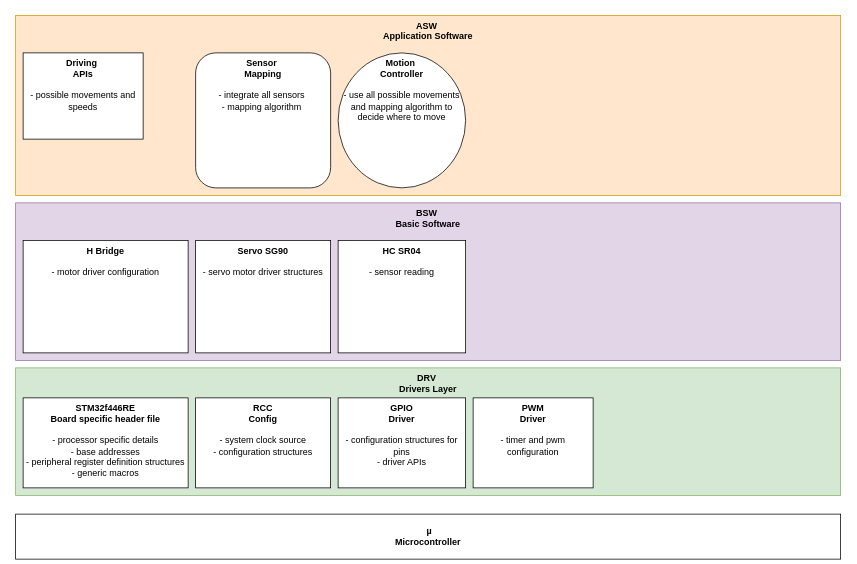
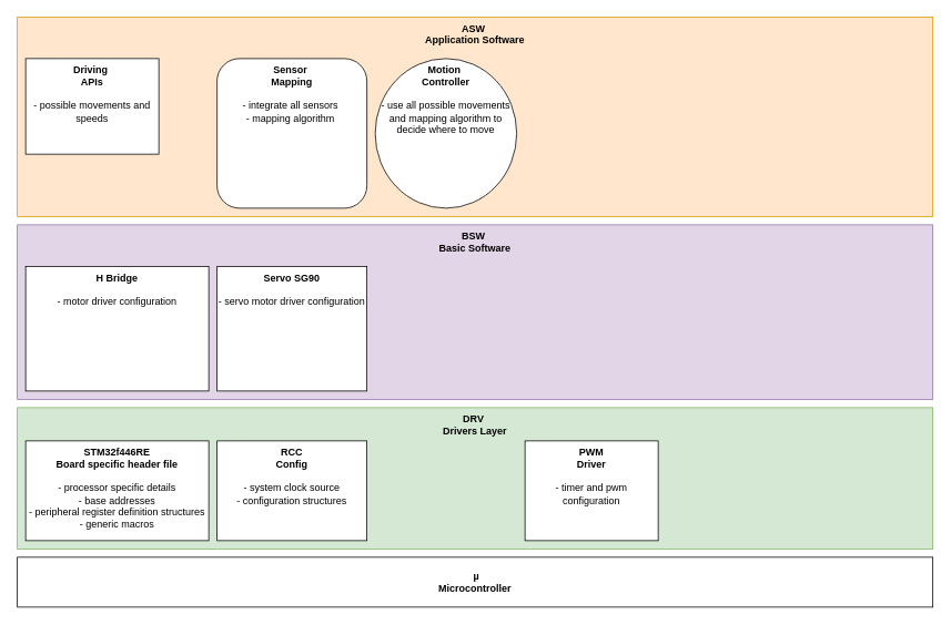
- <mxCell id="15" value="&lt;b&gt;Servo SG90&lt;/b&gt;&lt;div&gt;&lt;b&gt;&lt;br&gt;&lt;/b&gt;&lt;/div&gt;&lt;div&gt;- servo motor driver structures&lt;/div&gt;" style="rounded=0;whiteSpace=wrap;html=1;verticalAlign=top;" parent="1" vertex="1"><mxGeometry x="260" y="320" width="180" height="150" as="geometry" /></mxCell>
+ <mxCell id="15" value="&lt;b&gt;Servo SG90&lt;/b&gt;&lt;div&gt;&lt;b&gt;&lt;br&gt;&lt;/b&gt;&lt;/div&gt;&lt;div&gt;- servo motor driver configuration&lt;/div&gt;" style="rounded=0;whiteSpace=wrap;html=1;verticalAlign=top;" parent="1" vertex="1"><mxGeometry x="260" y="320" width="180" height="150" as="geometry" /></mxCell>
- <mxCell id="10" value="&lt;b&gt;HC SR04&lt;/b&gt;&lt;div&gt;&lt;b&gt;&lt;br&gt;&lt;/b&gt;&lt;/div&gt;&lt;div&gt;- sensor reading&lt;/div&gt;" style="rounded=0;whiteSpace=wrap;html=1;verticalAlign=top;" parent="1" vertex="1"><mxGeometry x="450" y="320" width="170" height="150" as="geometry" /></mxCell>
- <mxCell id="6" value="&lt;b&gt;GPIO &lt;br&gt;Driver&lt;/b&gt;&lt;div&gt;&lt;b&gt;&lt;br&gt;&lt;/b&gt;&lt;/div&gt;&lt;div&gt;- configuration structures for pins&lt;/div&gt;&lt;div&gt;- driver APIs&lt;/div&gt;" style="rounded=0;whiteSpace=wrap;html=1;verticalAlign=top;" parent="1" vertex="1"><mxGeometry x="450" y="530" width="170" height="120" as="geometry" /></mxCell>
- <mxCell id="2" value="&lt;b&gt;&amp;nbsp;µ&lt;br&gt;Microcontroller&lt;/b&gt;" style="rounded=0;whiteSpace=wrap;html=1;" parent="1" vertex="1"><mxGeometry x="20" y="685" width="1100" height="60" as="geometry" /></mxCell>
+ <mxCell id="2" value="&lt;b&gt;&amp;nbsp;µ&lt;br&gt;Microcontroller&lt;/b&gt;" style="rounded=0;whiteSpace=wrap;html=1;" parent="1" vertex="1"><mxGeometry y="670" width="1100" height="60" as="geometry" x="20" /></mxCell>
